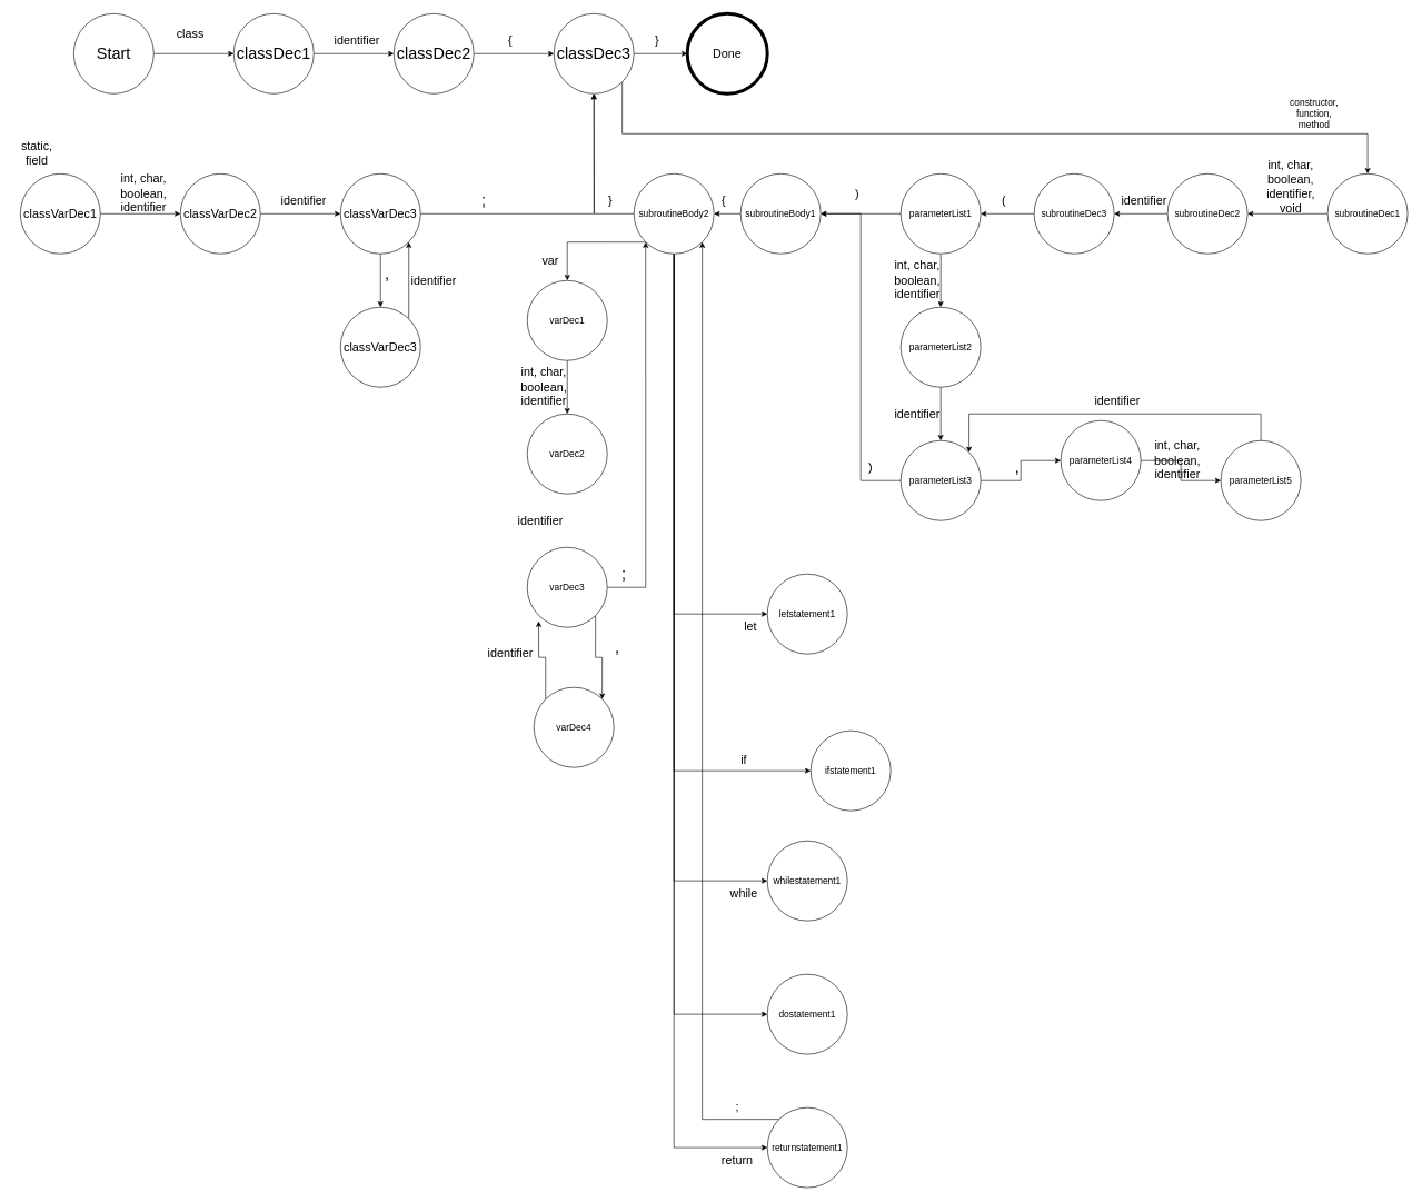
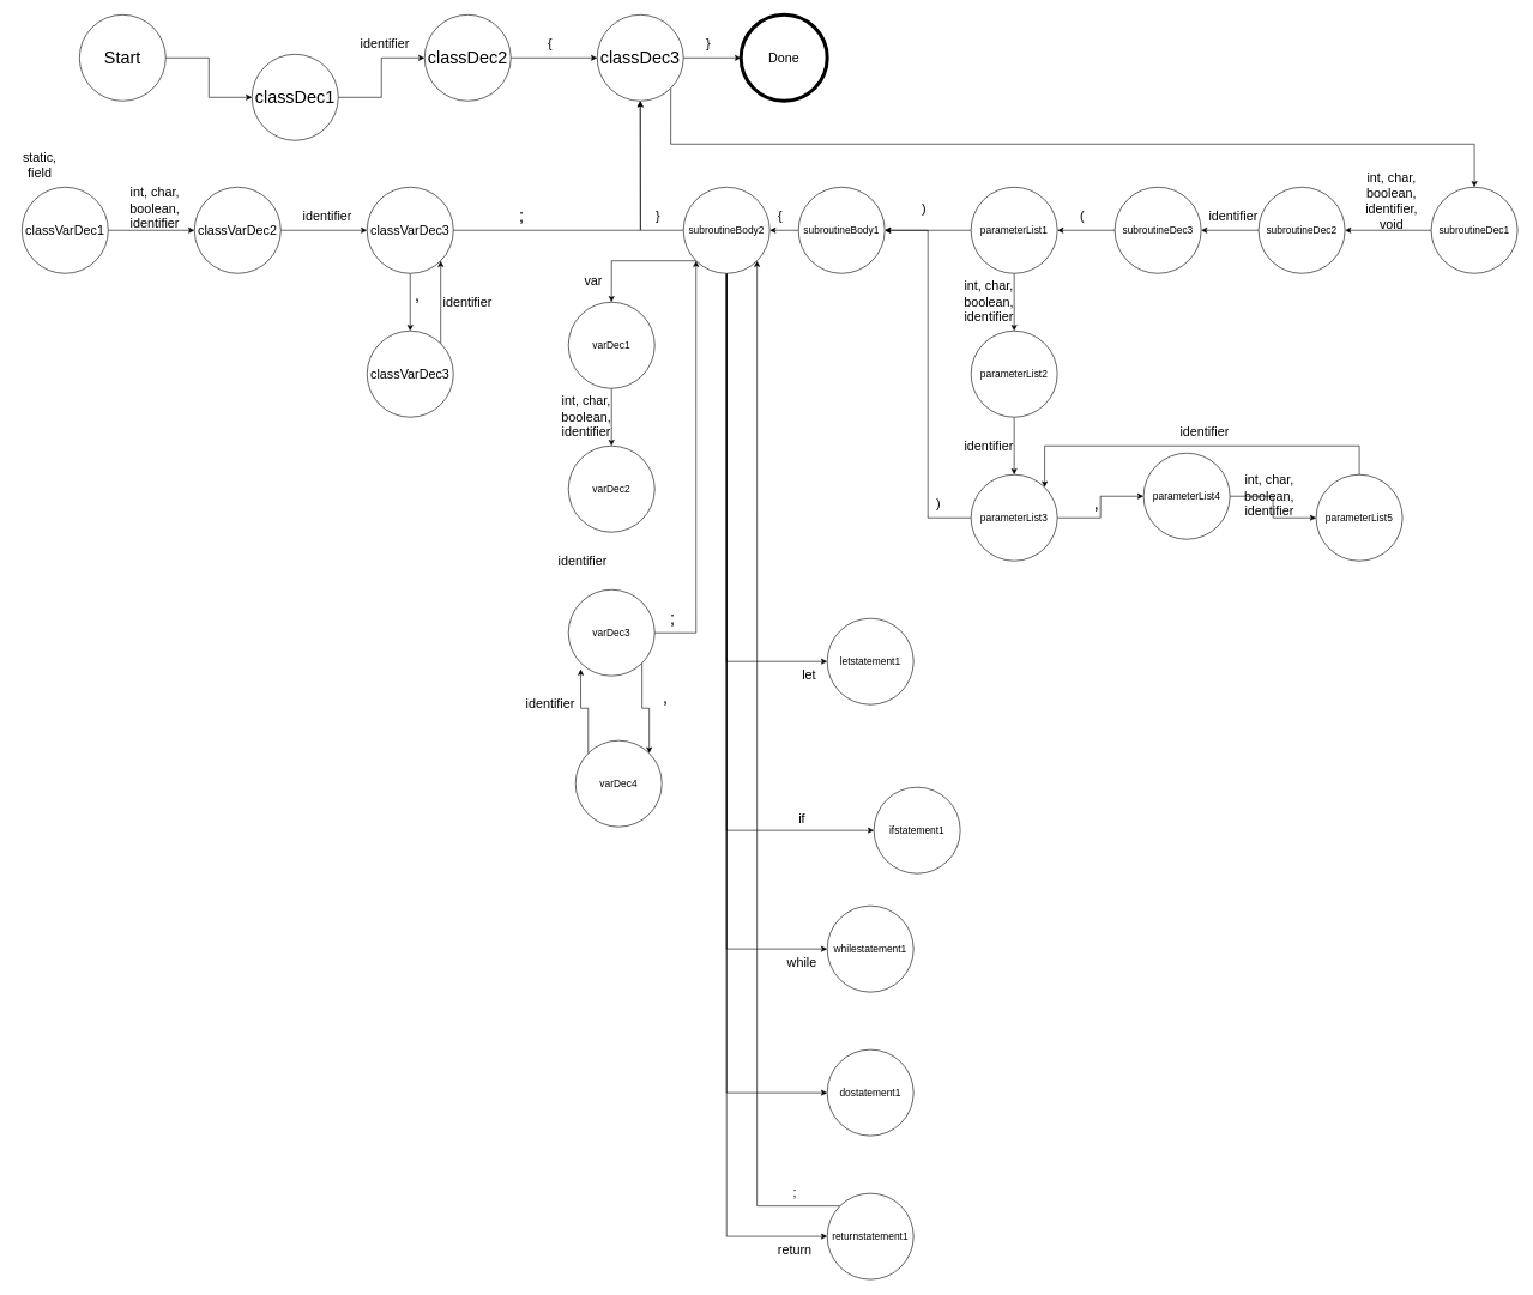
- <mxCell id="6" value="&lt;font style=&quot;font-size: 18px;&quot;&gt;class&lt;/font&gt;" style="text;html=1;strokeColor=none;fillColor=none;align=center;verticalAlign=middle;whiteSpace=wrap;rounded=0;" parent="1" vertex="1"><mxGeometry x="250" y="30" width="70" height="40" as="geometry" /></mxCell>
- <mxCell id="5" value="&lt;font style=&quot;font-size: 24px;&quot;&gt;classDec1&lt;/font&gt;" style="shape=ellipse;html=1;dashed=0;whiteSpace=wrap;aspect=fixed;perimeter=ellipsePerimeter;" parent="1" vertex="1"><mxGeometry x="350" y="20" width="120" height="120" as="geometry" /></mxCell>
+ <mxCell id="5" value="&lt;font style=&quot;font-size: 24px;&quot;&gt;classDec1&lt;/font&gt;" style="shape=ellipse;html=1;dashed=0;whiteSpace=wrap;aspect=fixed;perimeter=ellipsePerimeter;" parent="1" vertex="1"><mxGeometry x="350" y="75" width="120" height="120" as="geometry" /></mxCell>
- <mxCell id="21" value="&lt;font style=&quot;&quot;&gt;&lt;font style=&quot;font-size: 14px;&quot;&gt;constructor,&lt;br&gt;function,&lt;br&gt;method&lt;/font&gt;&lt;br&gt;&lt;/font&gt;" style="text;html=1;strokeColor=none;fillColor=none;align=center;verticalAlign=middle;whiteSpace=wrap;rounded=0;" parent="1" vertex="1"><mxGeometry x="1900" y="150" width="140" height="40" as="geometry" /></mxCell>
